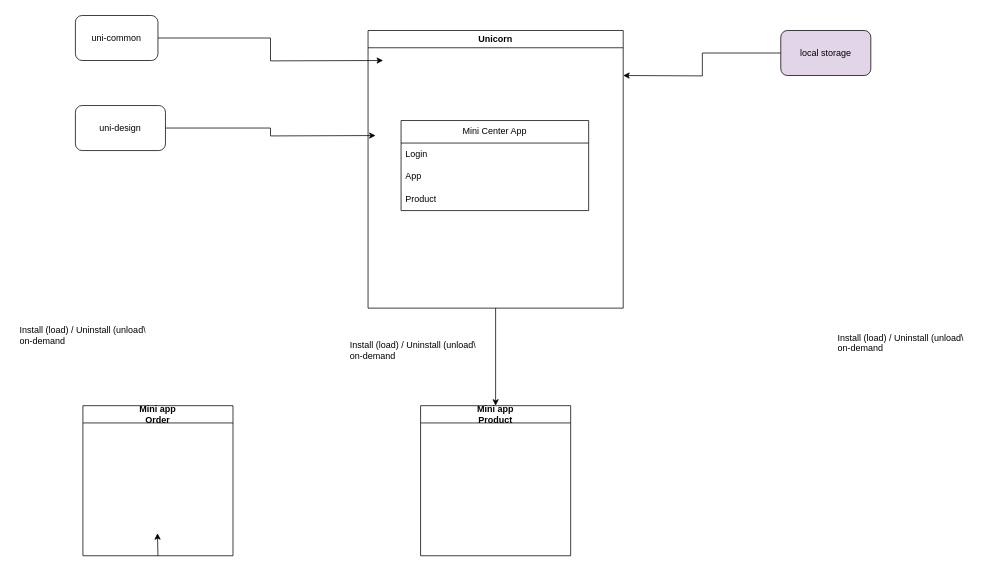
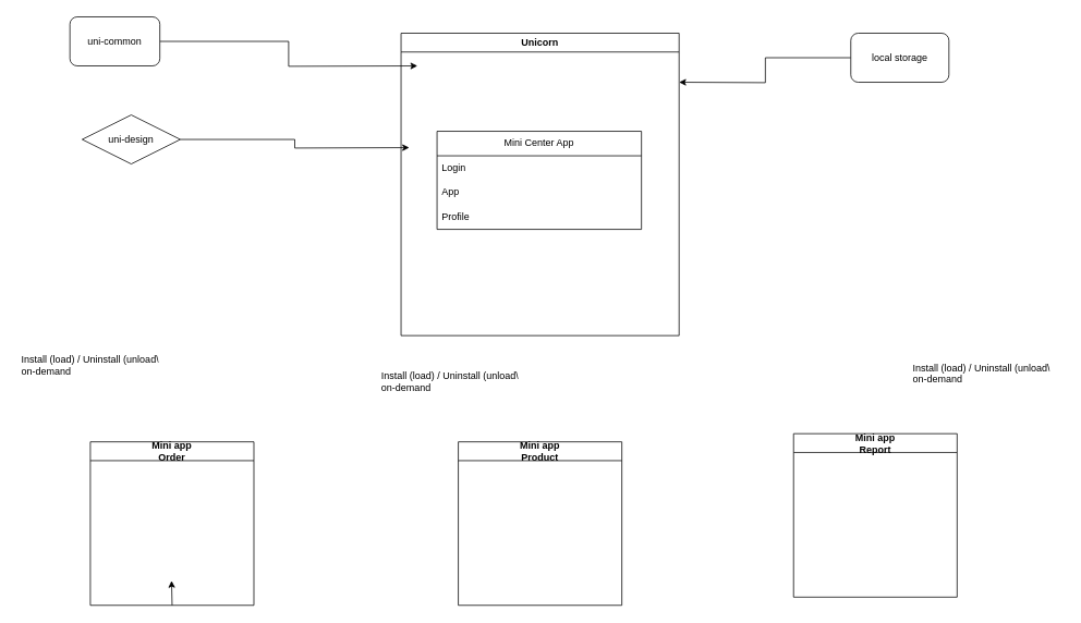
- <mxCell id="11" value="uni-common" style="rounded=1;whiteSpace=wrap;html=1;" vertex="1" parent="1"><mxGeometry x="100" width="110" height="60" as="geometry" y="20" /></mxCell>
+ <mxCell id="11" value="uni-common" style="rounded=1;whiteSpace=wrap;html=1;" vertex="1" parent="1"><mxGeometry x="85" y="20" width="110" height="60" as="geometry" /></mxCell>
- <mxCell id="17" value="local storage" style="rounded=1;whiteSpace=wrap;html=1;fillColor=#e1d5e7;" vertex="1" parent="1"><mxGeometry x="1040" y="40" width="120" height="60" as="geometry" /></mxCell>
+ <mxCell id="17" value="local storage" style="rounded=1;whiteSpace=wrap;html=1;" vertex="1" parent="1"><mxGeometry x="1040" y="40" width="120" height="60" as="geometry" /></mxCell>
- <mxCell id="13" value="uni-design&lt;br&gt;" style="rounded=1;whiteSpace=wrap;html=1;" vertex="1" parent="1"><mxGeometry x="100" y="140" width="120" height="60" as="geometry" /></mxCell>
+ <mxCell id="13" value="uni-design&lt;br&gt;" style="rhombus;whiteSpace=wrap;html=1;" vertex="1" parent="1"><mxGeometry x="100" y="140" width="120" height="60" as="geometry" /></mxCell>
- <mxCell id="7" value="Product&lt;br&gt;" style="text;strokeColor=none;fillColor=none;align=left;verticalAlign=middle;spacingLeft=4;spacingRight=4;overflow=hidden;points=[[0,0.5],[1,0.5]];portConstraint=eastwest;rotatable=0;whiteSpace=wrap;html=1;" parent="4" vertex="1"><mxGeometry y="90" width="250" height="30" as="geometry" /></mxCell>
+ <mxCell id="7" value="Profile&lt;br&gt;" style="text;strokeColor=none;fillColor=none;align=left;verticalAlign=middle;spacingLeft=4;spacingRight=4;overflow=hidden;points=[[0,0.5],[1,0.5]];portConstraint=eastwest;rotatable=0;whiteSpace=wrap;html=1;" parent="4" vertex="1"><mxGeometry y="90" width="250" height="30" as="geometry" /></mxCell>
- <mxCell id="2" style="edgeStyle=orthogonalEdgeStyle;rounded=0;orthogonalLoop=1;jettySize=auto;html=1;entryX=0.5;entryY=0;entryDx=0;entryDy=0;" edge="1" parent="1" source="3" target="15"><mxGeometry relative="1" as="geometry" /></mxCell>
+ <mxCell id="14" value="Mini app &lt;br&gt;Report" style="swimlane;whiteSpace=wrap;html=1;" vertex="1" parent="1"><mxGeometry x="970" y="530" width="200" height="200" as="geometry" /></mxCell>
